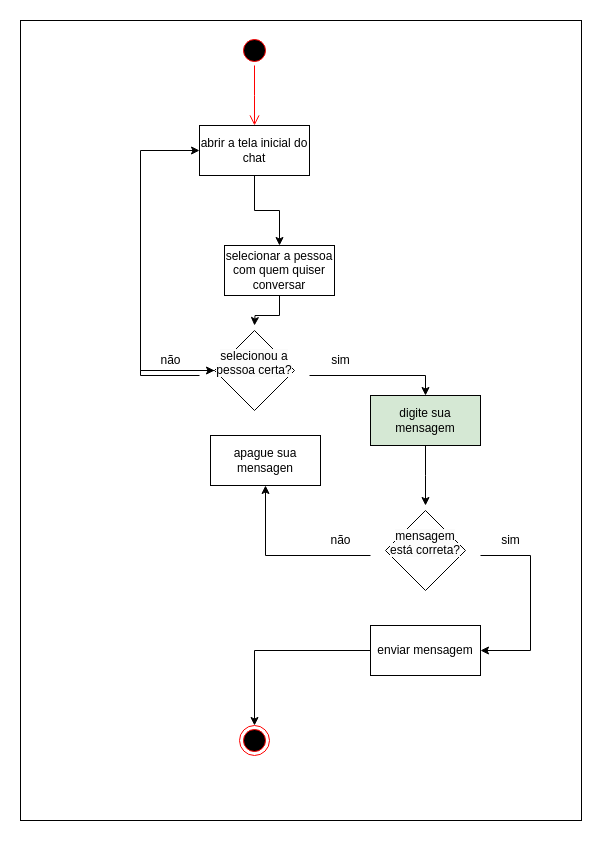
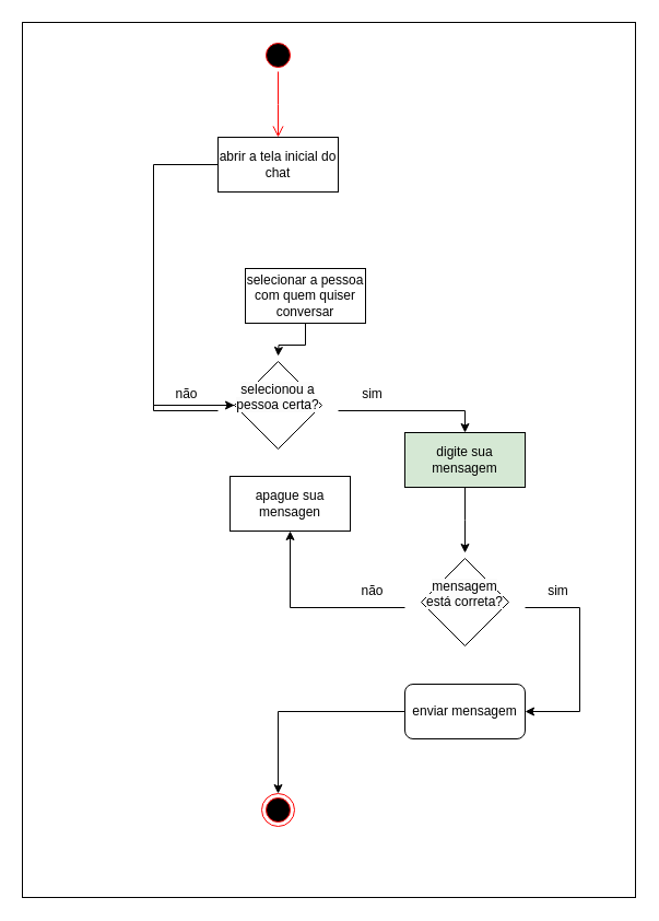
- <mxCell id="9" style="edgeStyle=orthogonalEdgeStyle;rounded=0;orthogonalLoop=1;jettySize=auto;html=1;entryX=0;entryY=0.5;entryDx=0;entryDy=0;" edge="1" parent="1" source="24" target="6"><mxGeometry relative="1" as="geometry"><Array as="points"><mxPoint x="140" y="150" /></Array></mxGeometry></mxCell>
+ <mxCell id="9" style="edgeStyle=orthogonalEdgeStyle;rounded=0;orthogonalLoop=1;jettySize=auto;html=1;entryX=0;entryY=0.5;entryDx=0;entryDy=0;endArrow=none;" edge="1" parent="1" source="24" target="6"><mxGeometry relative="1" as="geometry"><Array as="points"><mxPoint x="140" y="150" /></Array></mxGeometry></mxCell>
- <mxCell id="5" style="edgeStyle=orthogonalEdgeStyle;rounded=0;orthogonalLoop=1;jettySize=auto;html=1;entryX=0.5;entryY=0;entryDx=0;entryDy=0;" edge="1" parent="1" source="6" target="8"><mxGeometry relative="1" as="geometry" /></mxCell>
- <mxCell id="21" value="enviar mensagem" style="html=1;whiteSpace=wrap;" vertex="1" parent="1"><mxGeometry x="370" y="625" width="110" height="50" as="geometry" /></mxCell>
+ <mxCell id="21" value="enviar mensagem" style="html=1;whiteSpace=wrap;rounded=1;" vertex="1" parent="1"><mxGeometry x="370" y="625" width="110" height="50" as="geometry" /></mxCell>
